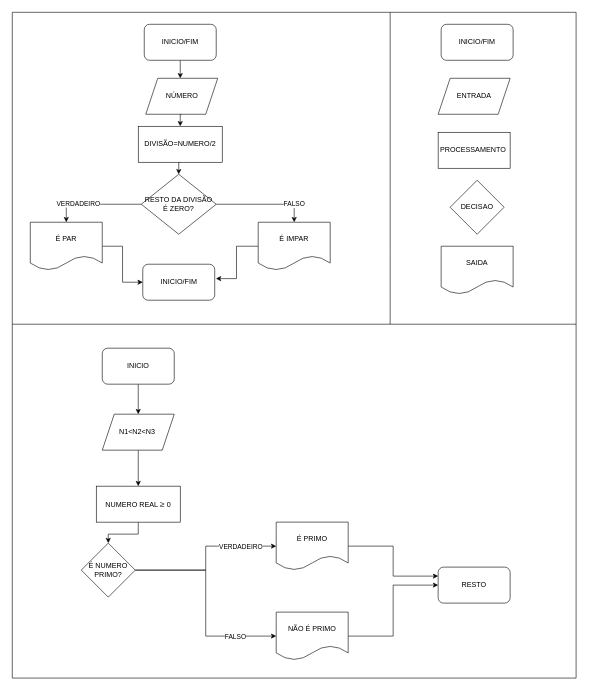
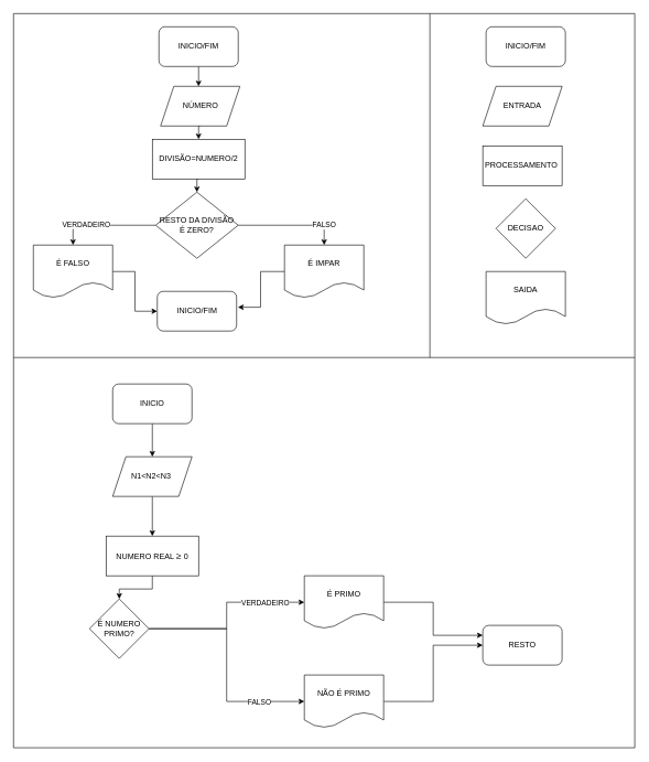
- <mxCell id="18" value="É PAR" style="shape=document;whiteSpace=wrap;html=1;boundedLbl=1;" vertex="1" parent="1"><mxGeometry x="50" y="370" width="120" height="80" as="geometry" /></mxCell>
+ <mxCell id="18" value="É FALSO" style="shape=document;whiteSpace=wrap;html=1;boundedLbl=1;" vertex="1" parent="1"><mxGeometry x="50" y="370" width="120" height="80" as="geometry" /></mxCell>
